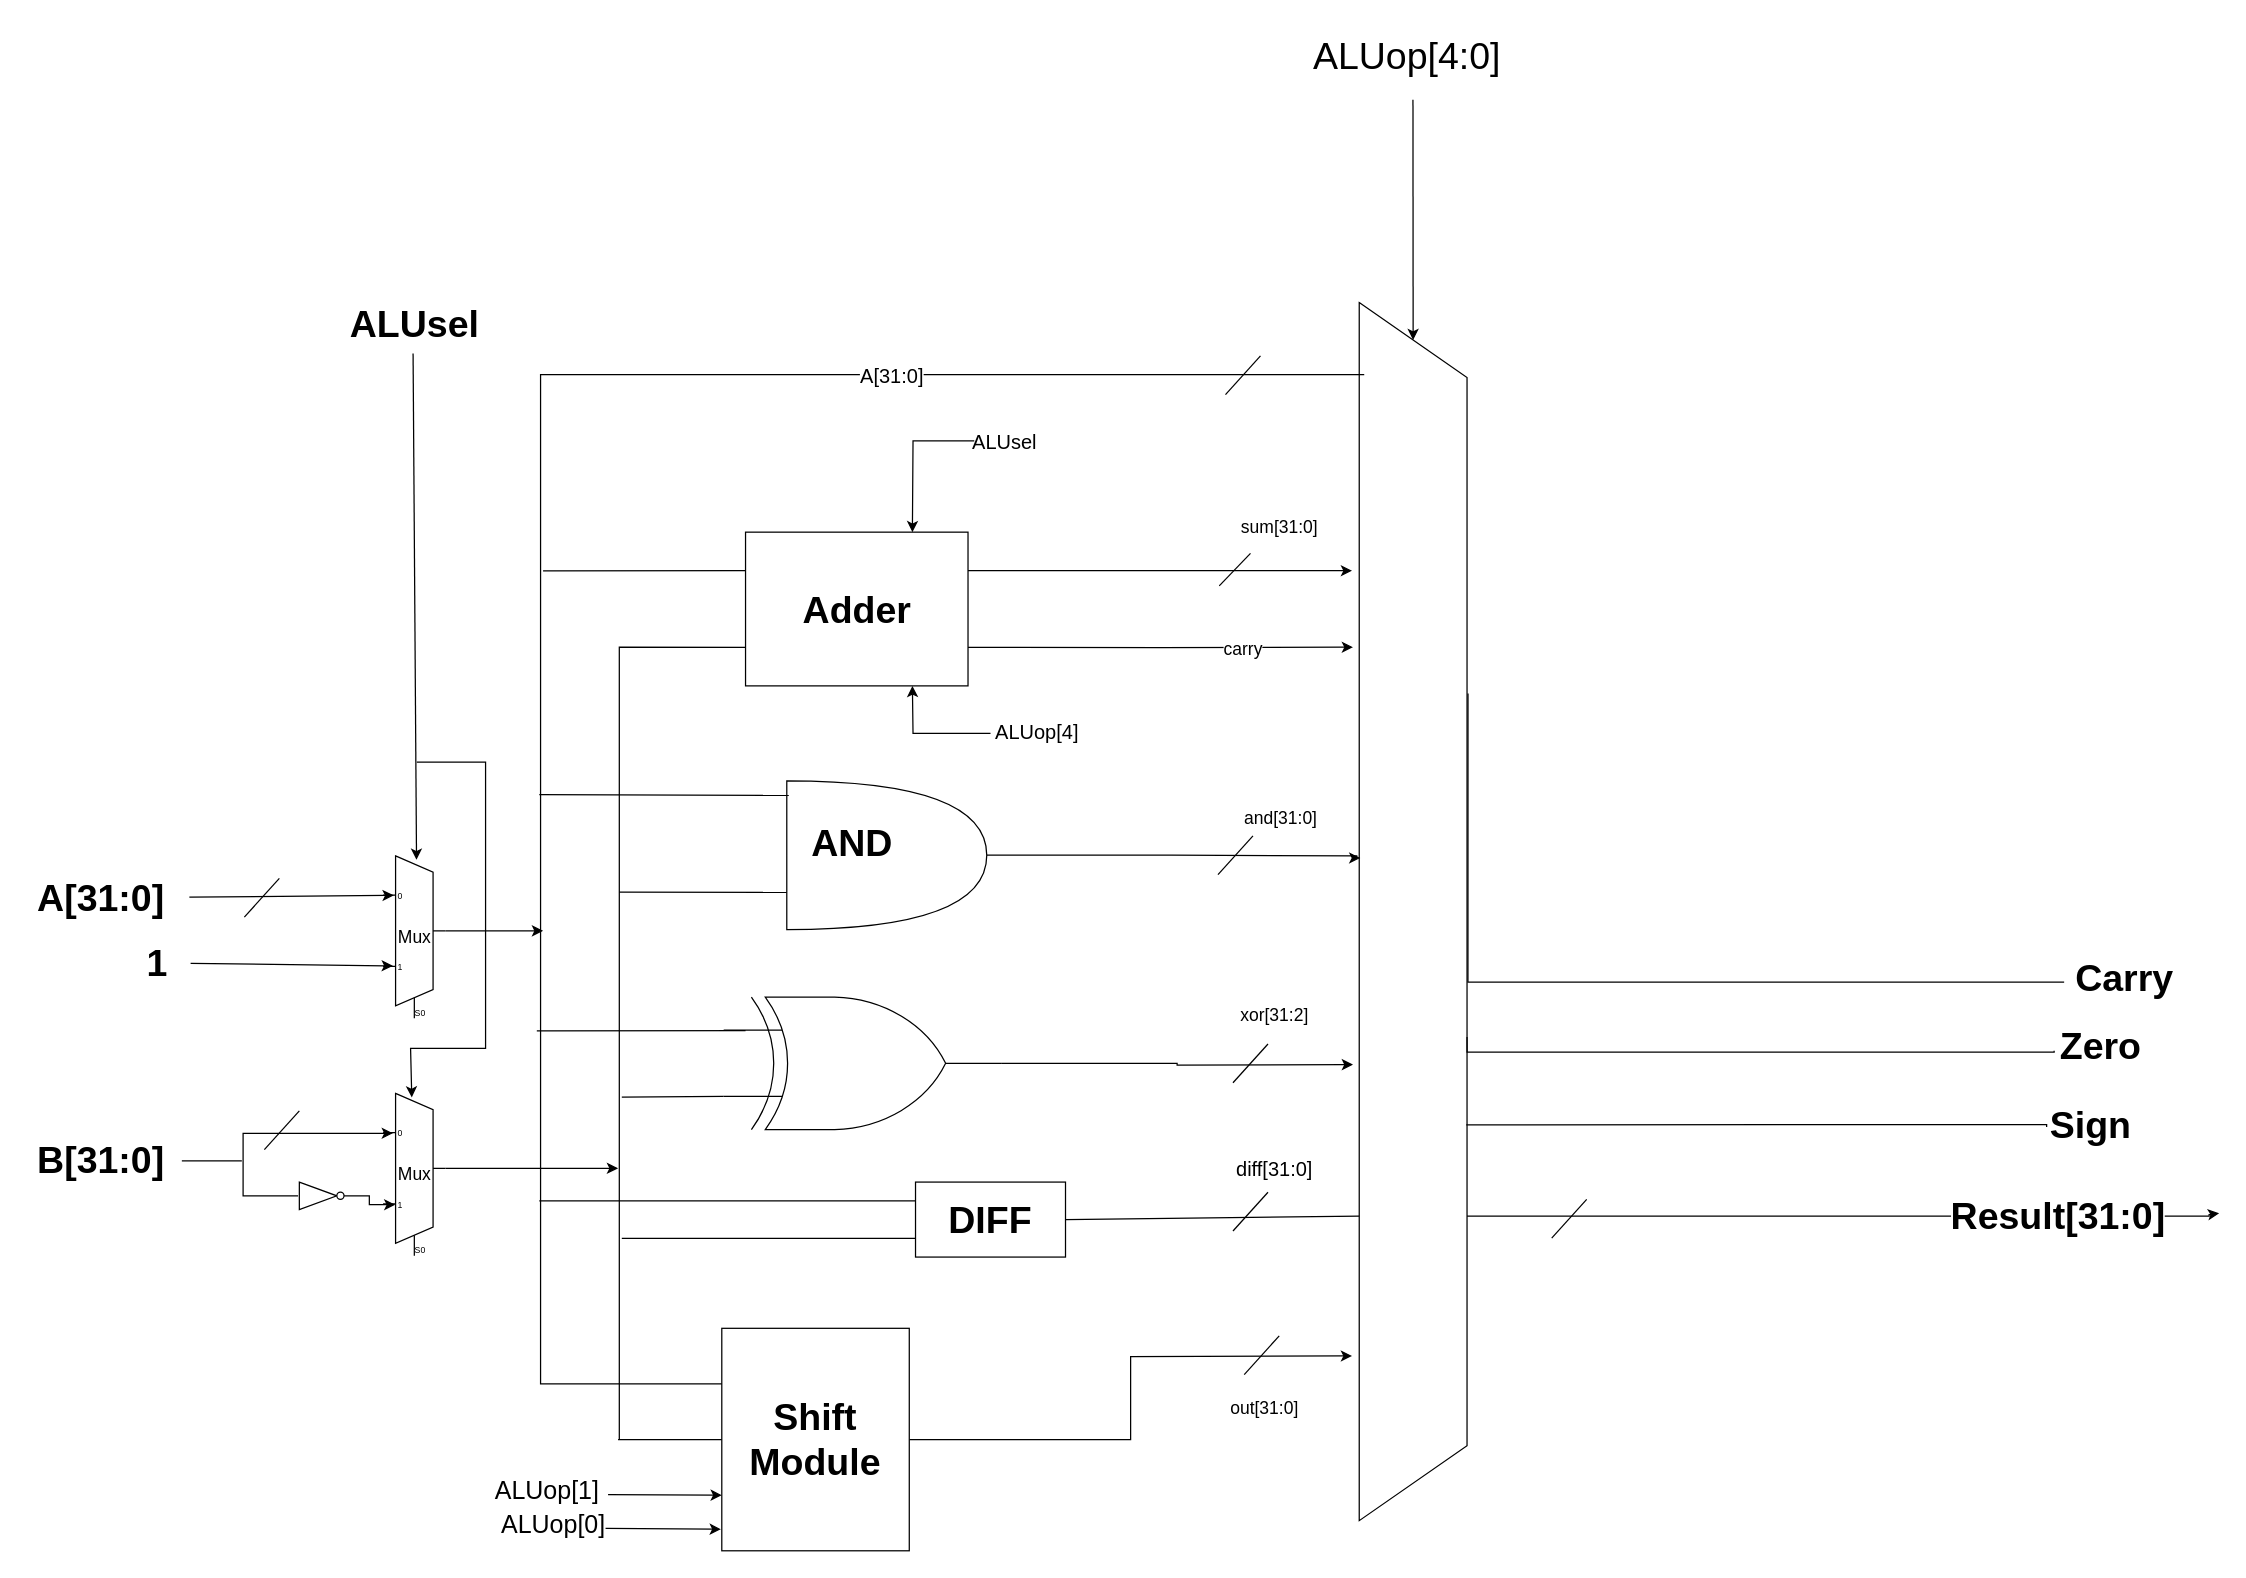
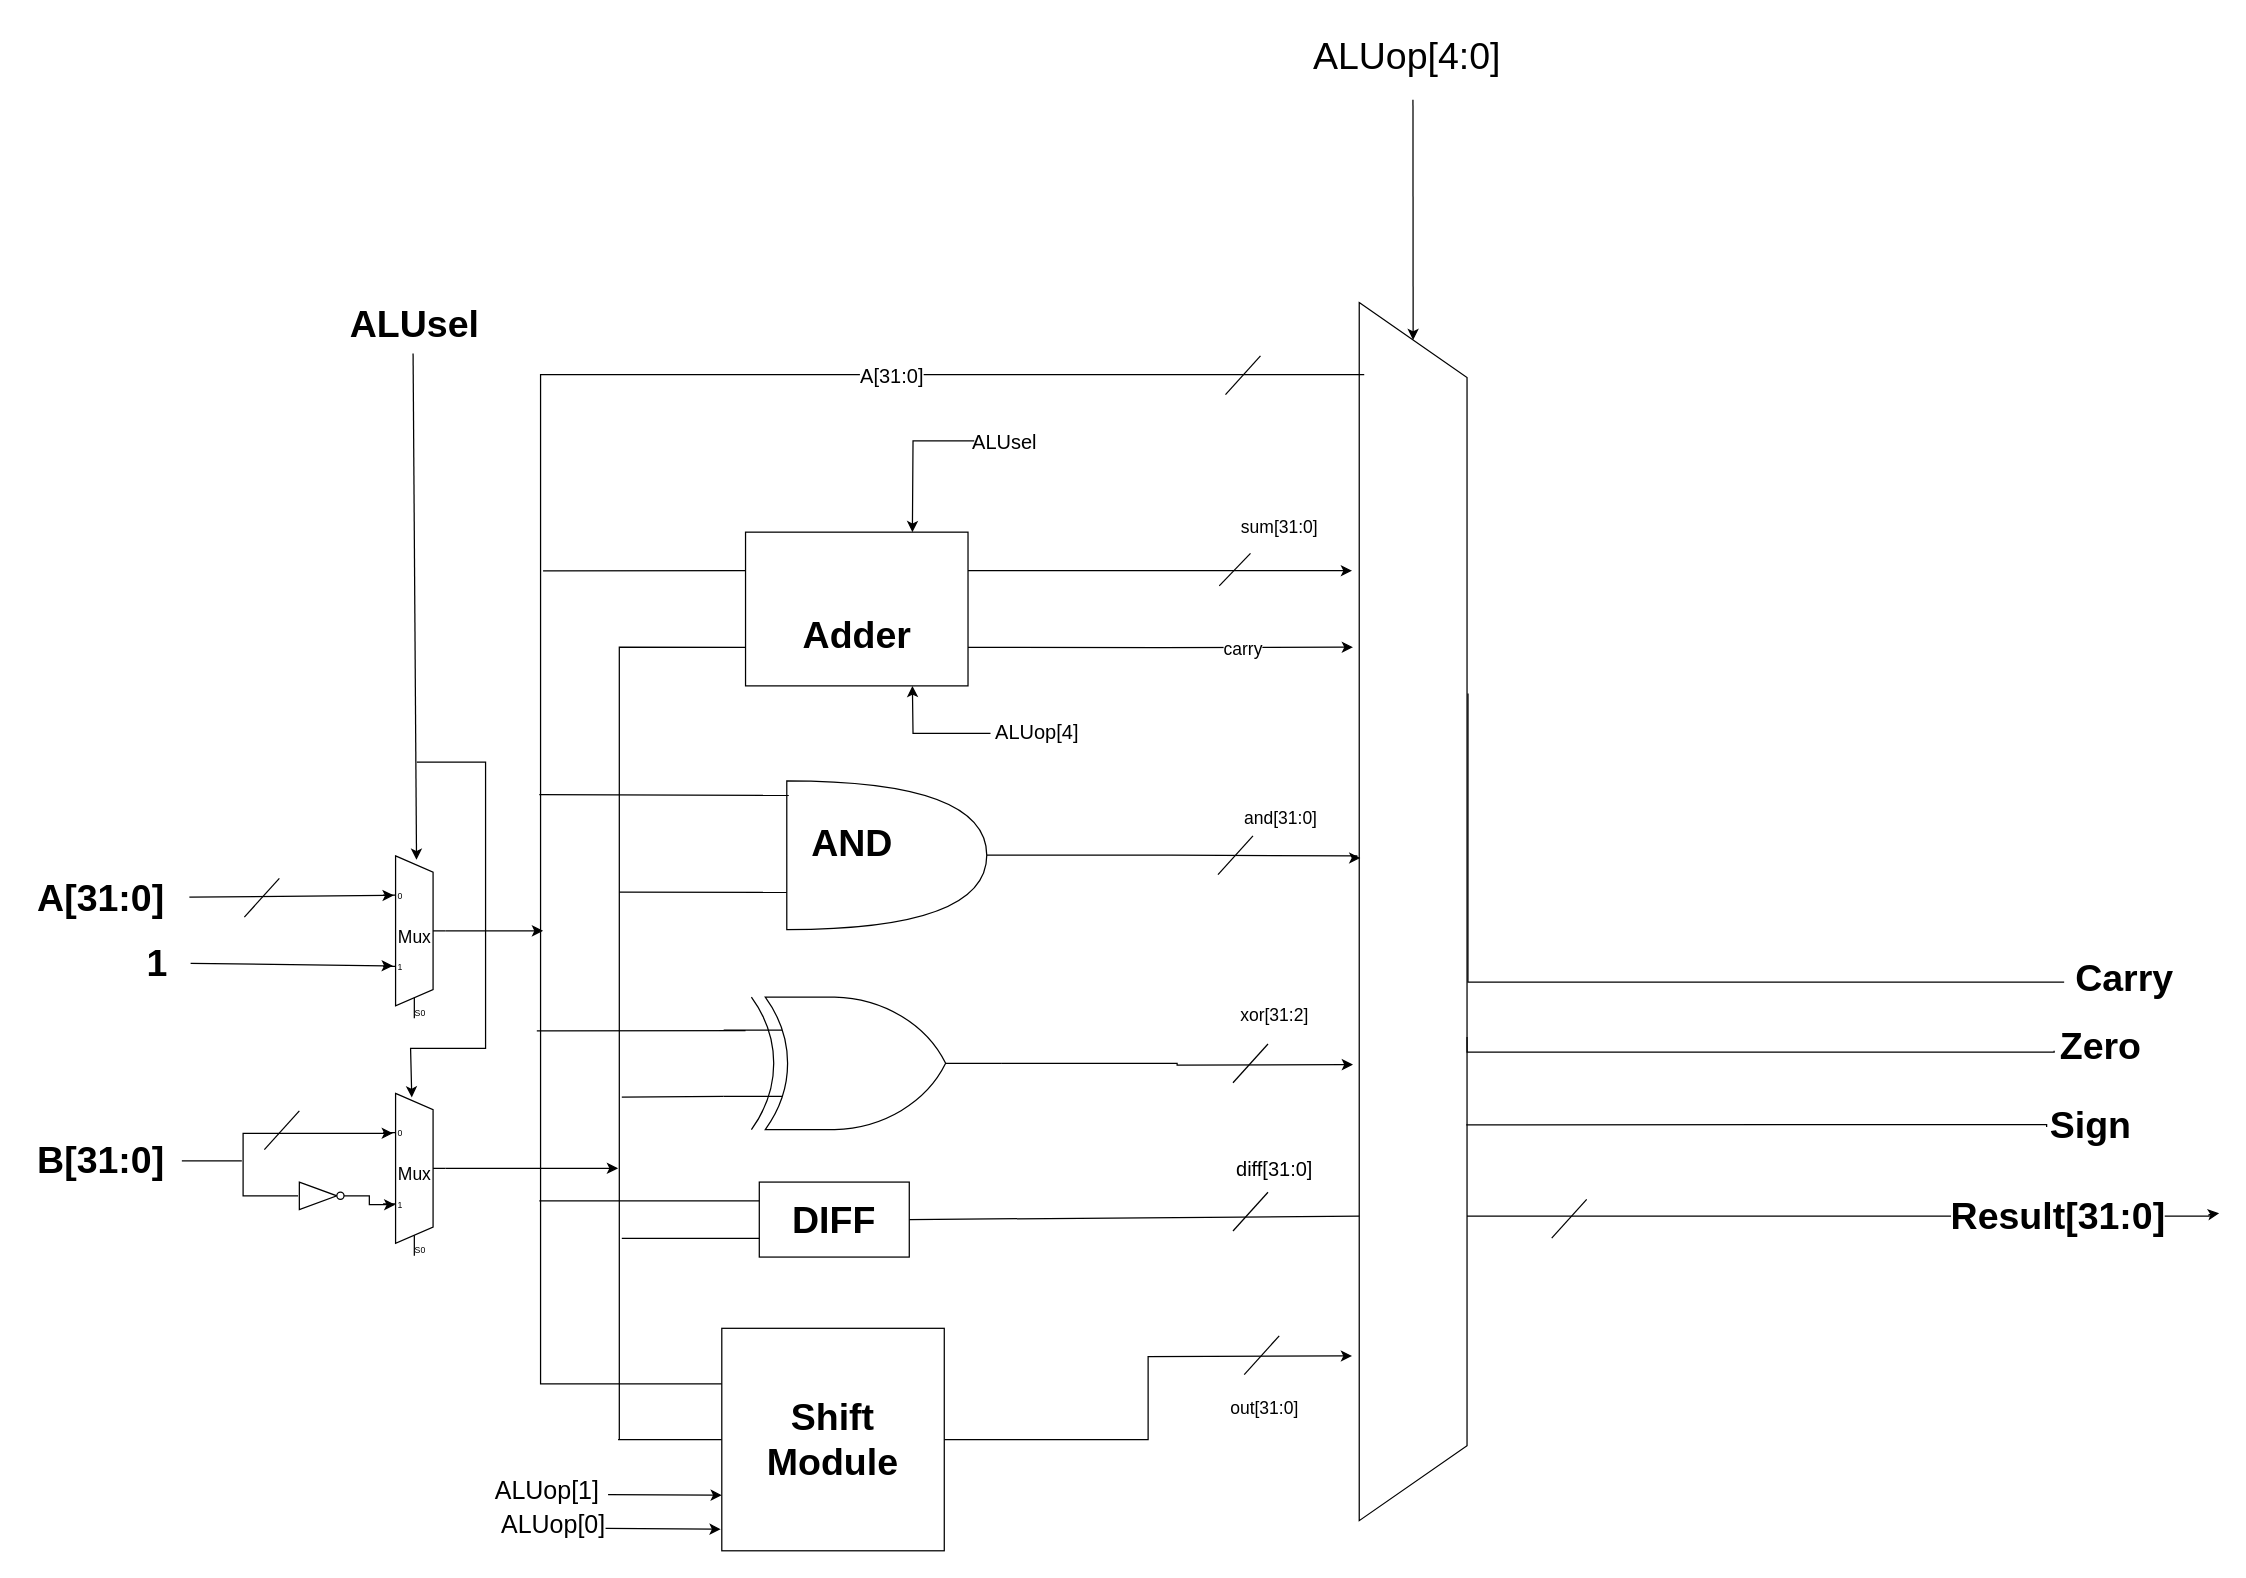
- <mxCell id="7" value="&lt;font style=&quot;font-size: 30px;&quot;&gt;&lt;b&gt;Adder&lt;/b&gt;&lt;/font&gt;" style="text;html=1;align=center;verticalAlign=middle;resizable=0;points=[];autosize=1;strokeColor=none;fillColor=none;" vertex="1" parent="1"><mxGeometry x="632.5" y="463" width="105" height="48" as="geometry" /></mxCell>
+ <mxCell id="7" value="&lt;font style=&quot;font-size: 30px;&quot;&gt;&lt;b&gt;Adder&lt;/b&gt;&lt;/font&gt;" style="text;html=1;align=center;verticalAlign=middle;resizable=0;points=[];autosize=1;strokeColor=none;fillColor=none;" vertex="1" parent="1"><mxGeometry x="632.5" y="483" width="105" height="48" as="geometry" /></mxCell>
- <mxCell id="71" value="&lt;b&gt;&lt;font style=&quot;font-size: 30px;&quot;&gt;DIFF&lt;/font&gt;&lt;/b&gt;" style="rounded=0;whiteSpace=wrap;html=1;fontSize=16;fillColor=default;" vertex="1" parent="1"><mxGeometry x="732" y="945" width="120" height="60" as="geometry" /></mxCell>
+ <mxCell id="71" value="&lt;b&gt;&lt;font style=&quot;font-size: 30px;&quot;&gt;DIFF&lt;/font&gt;&lt;/b&gt;" style="rounded=0;whiteSpace=wrap;html=1;fontSize=16;fillColor=default;" vertex="1" parent="1"><mxGeometry x="607" y="945" width="120" height="60" as="geometry" /></mxCell>
- <mxCell id="20" value="&lt;font style=&quot;font-size: 30px;&quot;&gt;&lt;b&gt;Shift Module&lt;/b&gt;&lt;/font&gt;" style="whiteSpace=wrap;html=1;aspect=fixed;fontSize=14;fillColor=default;" vertex="1" parent="1"><mxGeometry x="577" y="1062" width="150" height="178" as="geometry" /></mxCell>
+ <mxCell id="20" value="&lt;font style=&quot;font-size: 30px;&quot;&gt;&lt;b&gt;Shift Module&lt;/b&gt;&lt;/font&gt;" style="whiteSpace=wrap;html=1;aspect=fixed;fontSize=14;fillColor=default;" vertex="1" parent="1"><mxGeometry x="577" y="1062" width="178" height="178" as="geometry" /></mxCell>
